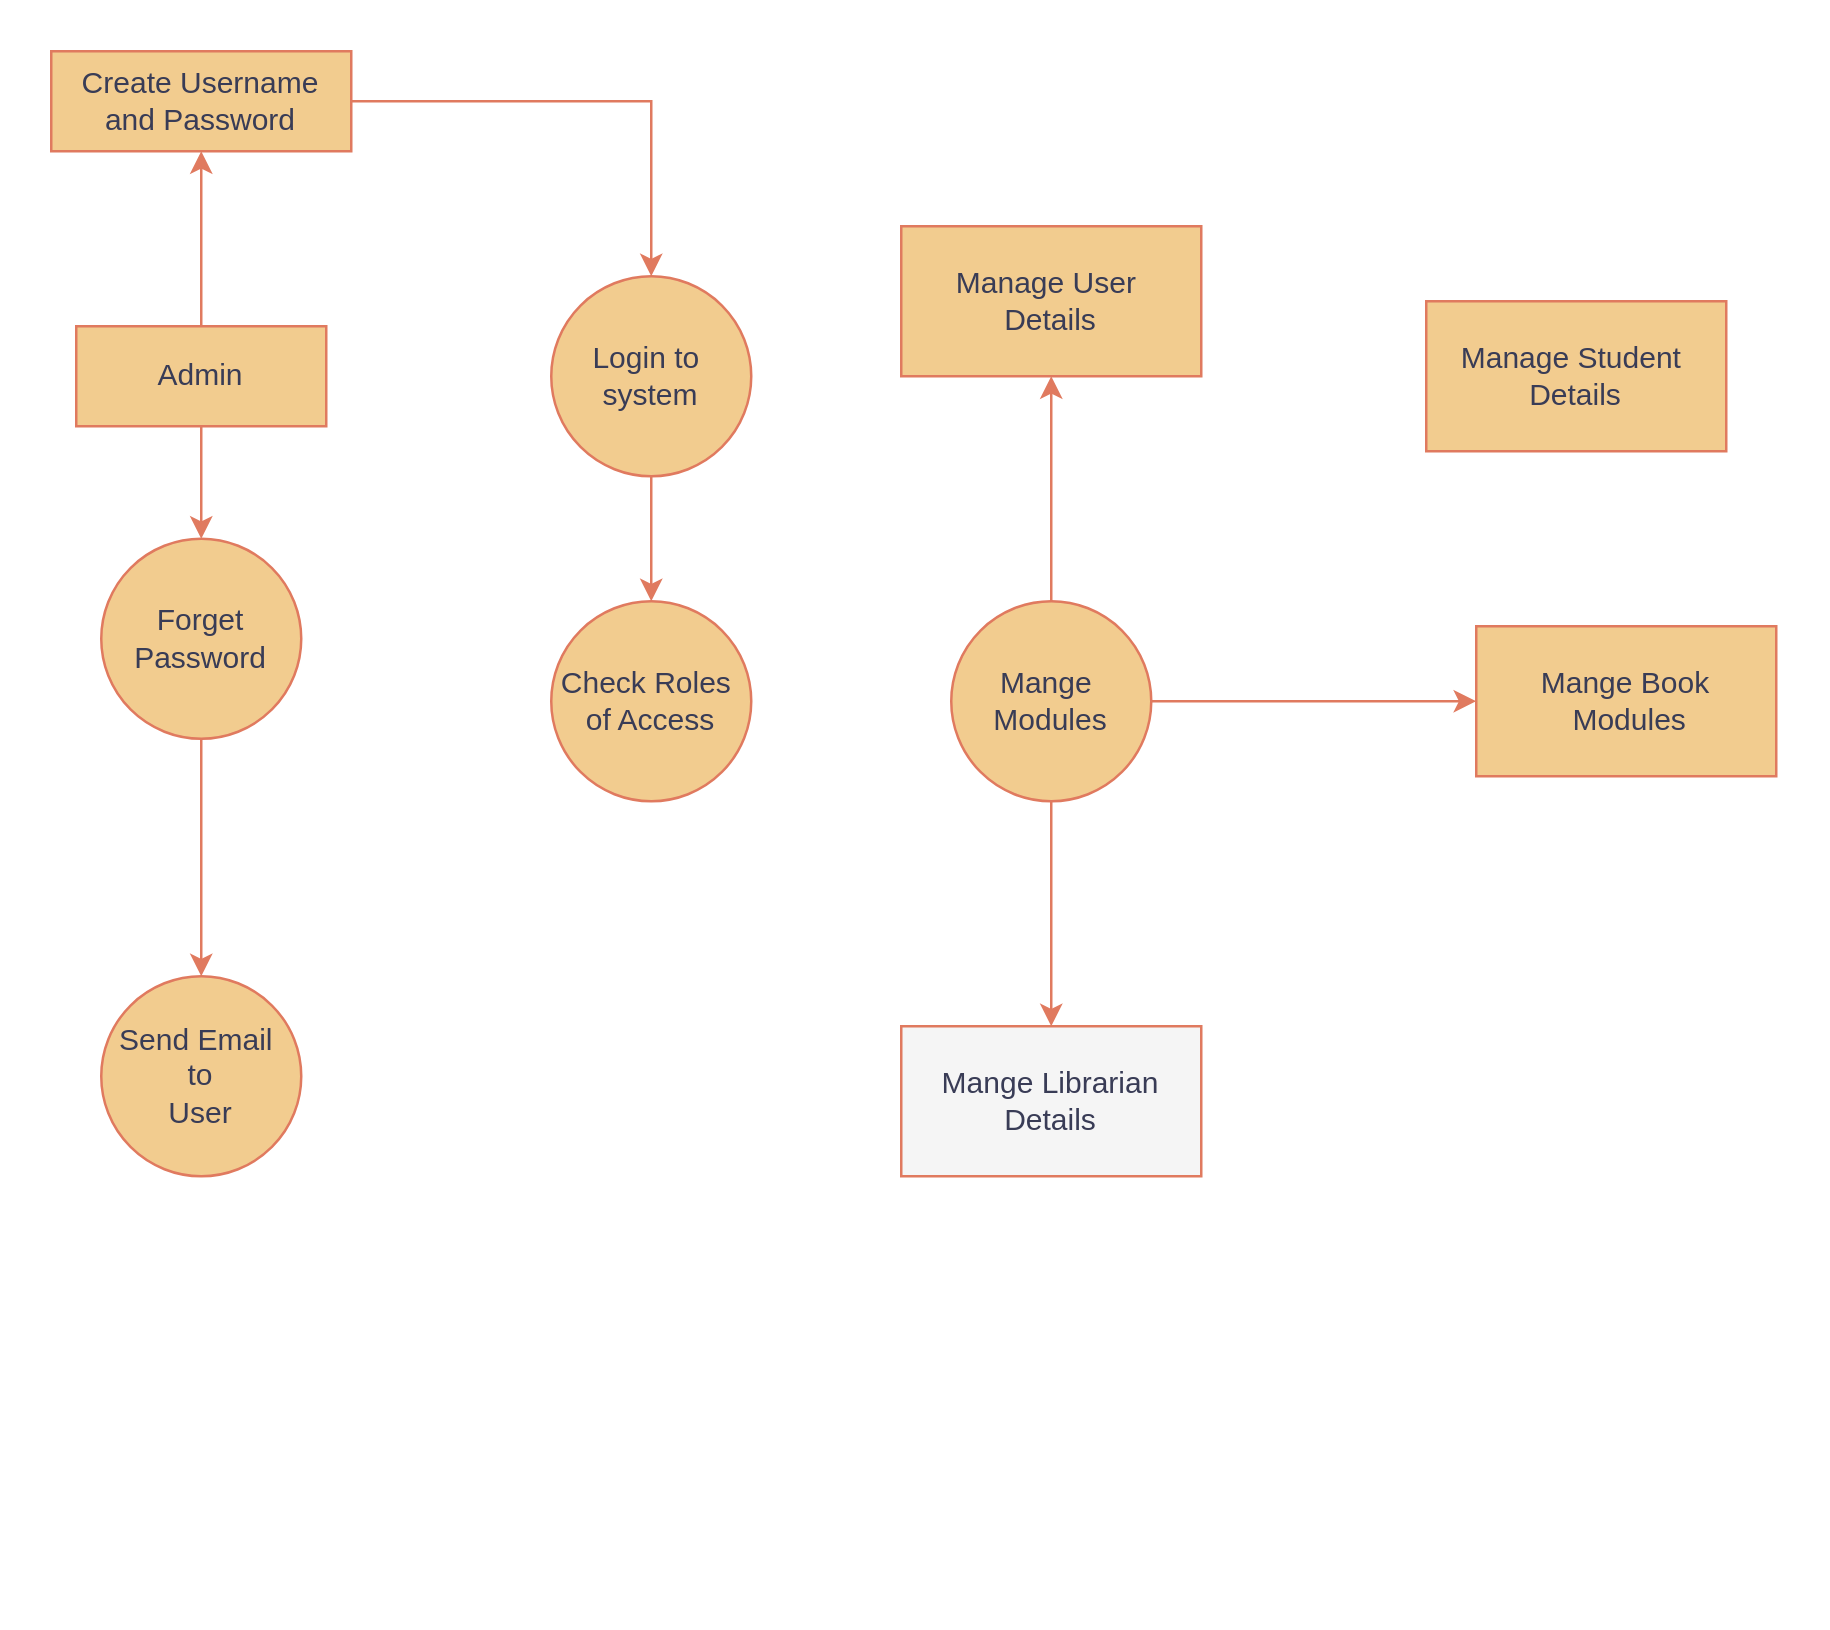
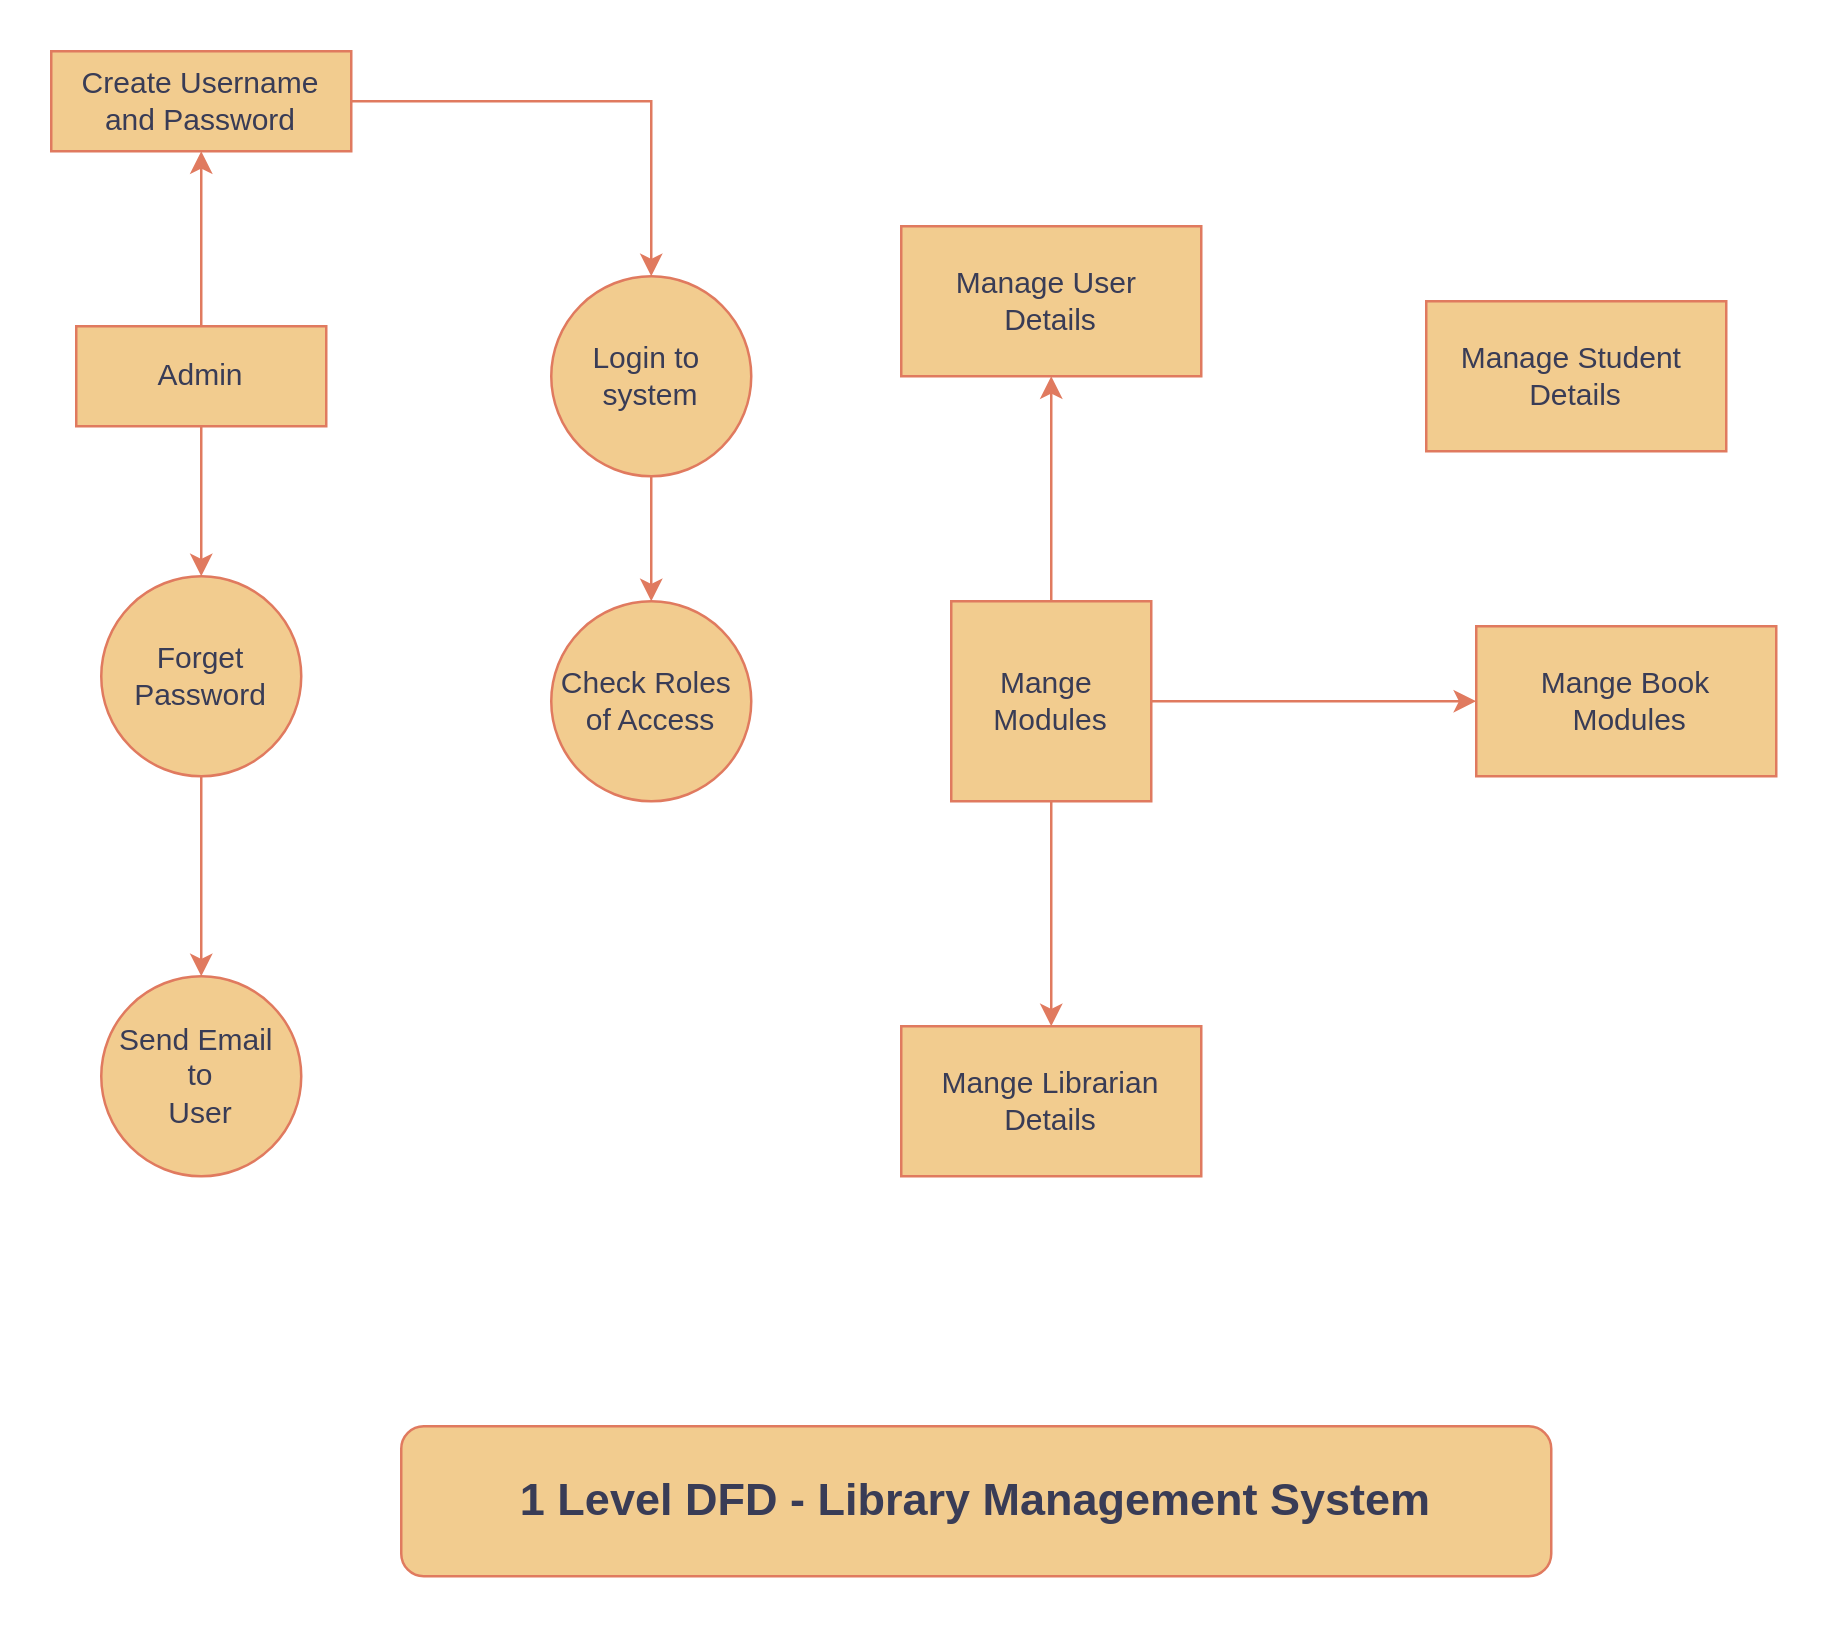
- <mxCell id="10" value="Forget&lt;br&gt;Password" style="ellipse;whiteSpace=wrap;html=1;labelBackgroundColor=none;fillColor=#F2CC8F;strokeColor=#E07A5F;fontColor=#393C56;" parent="1" vertex="1"><mxGeometry x="40" y="215" width="80" height="80" as="geometry" /></mxCell>
+ <mxCell id="10" value="Forget&lt;br&gt;Password" style="ellipse;whiteSpace=wrap;html=1;labelBackgroundColor=none;fillColor=#F2CC8F;strokeColor=#E07A5F;fontColor=#393C56;" parent="1" vertex="1"><mxGeometry x="40" y="230" width="80" height="80" as="geometry" /></mxCell>
- <mxCell id="16" value="Mange&amp;nbsp;&lt;br&gt;Modules" style="ellipse;whiteSpace=wrap;html=1;labelBackgroundColor=none;fillColor=#F2CC8F;strokeColor=#E07A5F;fontColor=#393C56;" parent="1" vertex="1"><mxGeometry x="380" y="240" width="80" height="80" as="geometry" /></mxCell>
+ <mxCell id="16" value="Mange&amp;nbsp;&lt;br&gt;Modules" style="whiteSpace=wrap;html=1;labelBackgroundColor=none;fillColor=#F2CC8F;strokeColor=#E07A5F;fontColor=#393C56;rounded=0;" parent="1" vertex="1"><mxGeometry x="380" y="240" width="80" height="80" as="geometry" /></mxCell>
- <mxCell id="18" value="Mange Librarian&lt;br&gt;Details" style="whiteSpace=wrap;html=1;labelBackgroundColor=none;fillColor=#f5f5f5;strokeColor=#E07A5F;fontColor=#393C56;" parent="1" vertex="1"><mxGeometry x="360" y="410" width="120" height="60" as="geometry" /></mxCell>
+ <mxCell id="18" value="Mange Librarian&lt;br&gt;Details" style="whiteSpace=wrap;html=1;labelBackgroundColor=none;fillColor=#F2CC8F;strokeColor=#E07A5F;fontColor=#393C56;" parent="1" vertex="1"><mxGeometry x="360" y="410" width="120" height="60" as="geometry" /></mxCell>
+ <mxCell id="20" value="&lt;h2&gt;1 Level DFD - Library Management System&lt;/h2&gt;" style="rounded=1;whiteSpace=wrap;html=1;fontStyle=1;labelBackgroundColor=none;fillColor=#F2CC8F;strokeColor=#E07A5F;fontColor=#393C56;" parent="1" vertex="1"><mxGeometry x="160" y="570" width="460" height="60" as="geometry" /></mxCell>
